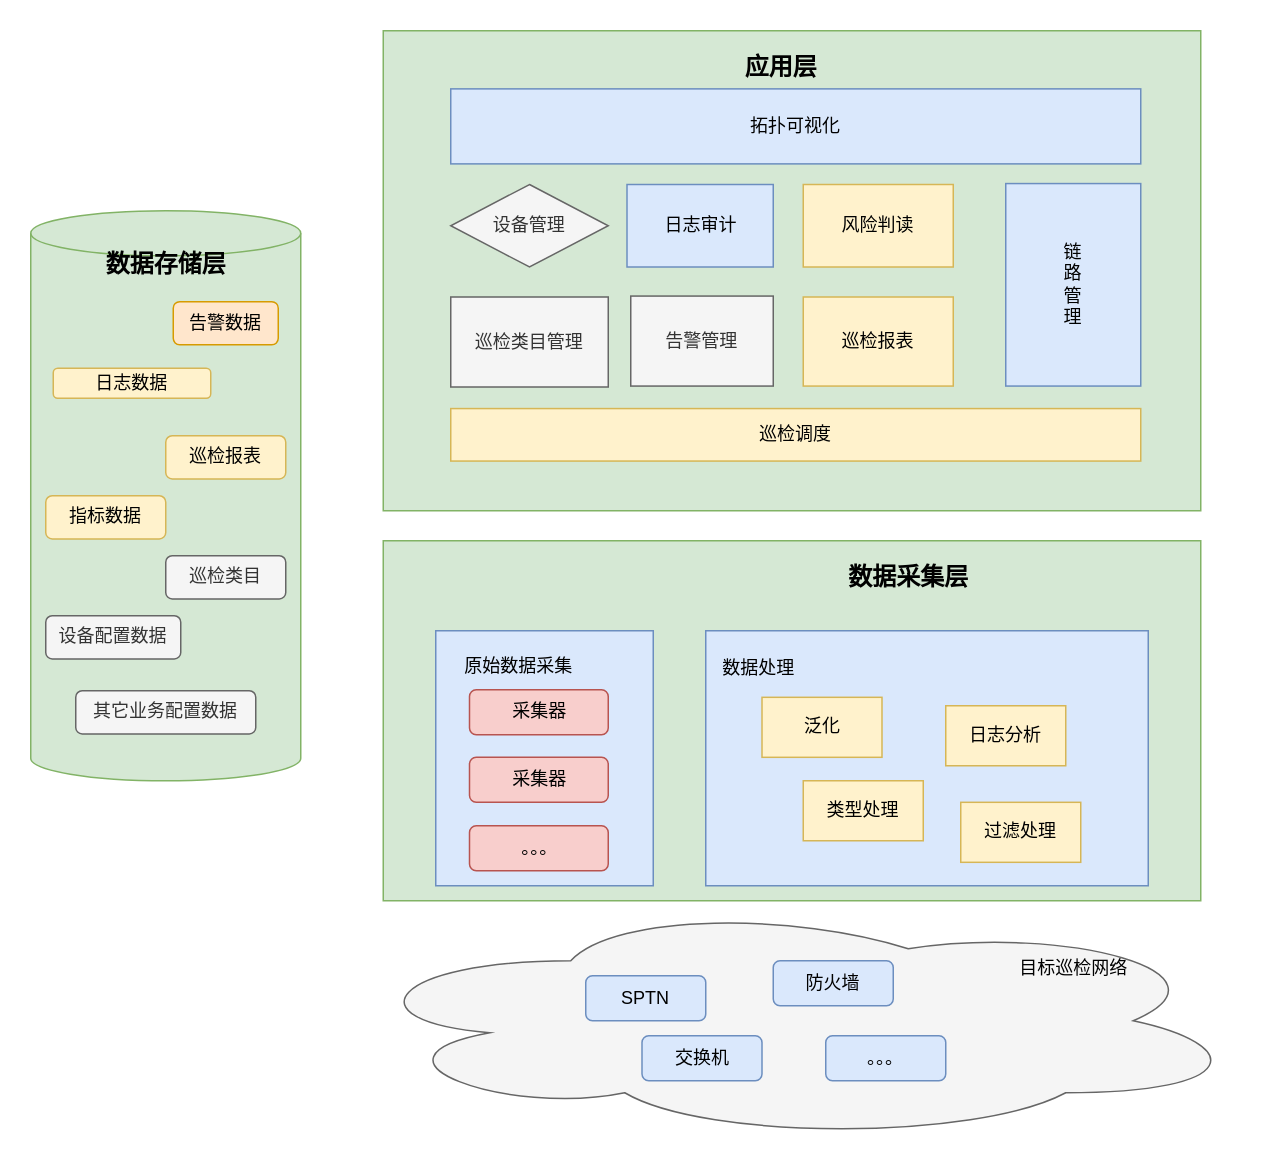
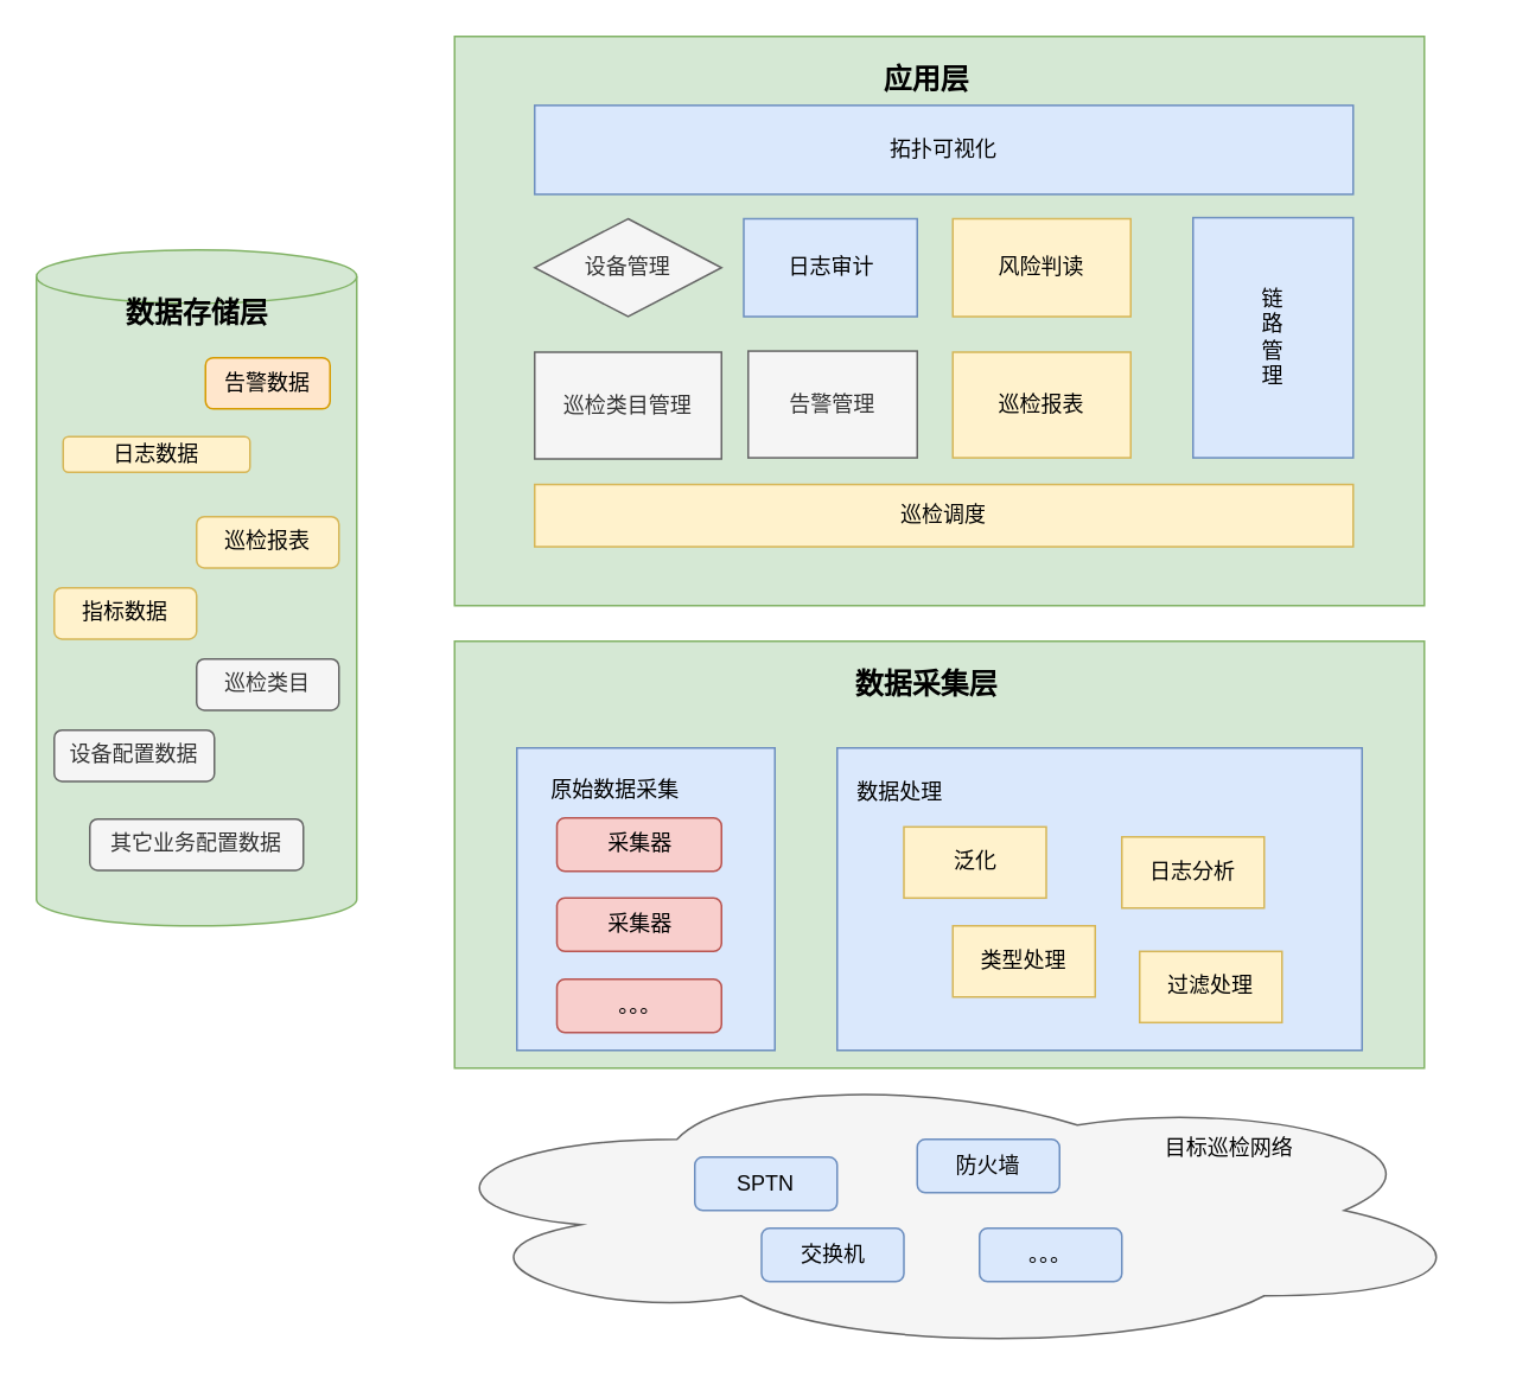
- <mxCell id="39" value="&lt;b&gt;&lt;font style=&quot;font-size: 16px;&quot;&gt;数据采集层&lt;/font&gt;&lt;/b&gt;" style="text;html=1;align=center;verticalAlign=middle;resizable=0;points=[];autosize=1;strokeColor=none;fillColor=none;" vertex="1" parent="1"><mxGeometry x="555" y="369.38" width="100" height="30" as="geometry" /></mxCell>
+ <mxCell id="39" value="&lt;b&gt;&lt;font style=&quot;font-size: 16px;&quot;&gt;数据采集层&lt;/font&gt;&lt;/b&gt;" style="text;html=1;align=center;verticalAlign=middle;resizable=0;points=[];autosize=1;strokeColor=none;fillColor=none;" vertex="1" parent="1"><mxGeometry x="470" y="369.38" width="100" height="30" as="geometry" /></mxCell>
- <mxCell id="27" value="目标巡检网络" style="text;html=1;align=center;verticalAlign=middle;resizable=0;points=[];autosize=1;strokeColor=none;fillColor=none;" vertex="1" parent="1"><mxGeometry x="665" y="630" width="100" height="30" as="geometry" /></mxCell>
+ <mxCell id="27" value="目标巡检网络" style="text;html=1;align=center;verticalAlign=middle;resizable=0;points=[];autosize=1;strokeColor=none;fillColor=none;" vertex="1" parent="1"><mxGeometry x="640" y="630" width="100" height="30" as="geometry" /></mxCell>
